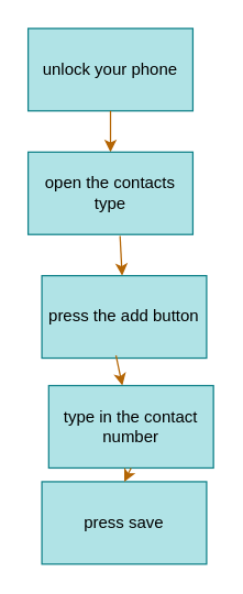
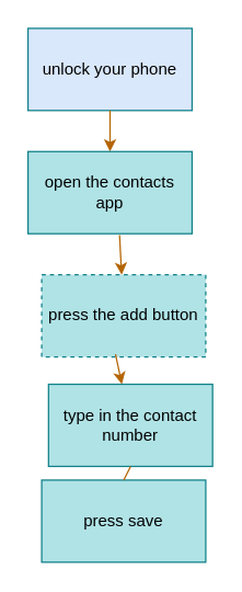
- <mxCell id="2" value="unlock your phone" style="rounded=0;whiteSpace=wrap;html=1;fillColor=#b0e3e6;strokeColor=#0e8088;" vertex="1" parent="1"><mxGeometry width="120" height="60" as="geometry" x="20" y="20" /></mxCell>
+ <mxCell id="2" value="unlock your phone" style="rounded=0;whiteSpace=wrap;html=1;fillColor=#dae8fc;strokeColor=#0e8088;" vertex="1" parent="1"><mxGeometry width="120" height="60" as="geometry" x="20" y="20" /></mxCell>
- <mxCell id="4" value="open the contacts type" style="rounded=0;whiteSpace=wrap;html=1;fillColor=#b0e3e6;strokeColor=#0e8088;" vertex="1" parent="1"><mxGeometry y="110" width="120" height="60" as="geometry" x="20" /></mxCell>
+ <mxCell id="4" value="open the contacts app" style="rounded=0;whiteSpace=wrap;html=1;fillColor=#b0e3e6;strokeColor=#0e8088;" vertex="1" parent="1"><mxGeometry y="110" width="120" height="60" as="geometry" x="20" /></mxCell>
- <mxCell id="6" value="press the add button&lt;br&gt;" style="rounded=0;whiteSpace=wrap;html=1;fillColor=#b0e3e6;strokeColor=#0e8088;" vertex="1" parent="1"><mxGeometry x="30" y="200" width="120" height="60" as="geometry" /></mxCell>
+ <mxCell id="6" value="press the add button&lt;br&gt;" style="rounded=0;whiteSpace=wrap;html=1;fillColor=#b0e3e6;strokeColor=#0e8088;dashed=1;" vertex="1" parent="1"><mxGeometry x="30" y="200" width="120" height="60" as="geometry" /></mxCell>
- <mxCell id="10" value="" style="endArrow=classic;html=1;rounded=0;entryX=0.5;entryY=0;entryDx=0;entryDy=0;exitX=0.5;exitY=1;exitDx=0;exitDy=0;fillColor=#fad7ac;strokeColor=#b46504;" edge="1" parent="1" source="8" target="9"><mxGeometry width="50" height="50" relative="1" as="geometry"><mxPoint x="220" y="550" as="sourcePoint" /><mxPoint x="180" y="540" as="targetPoint" /></mxGeometry></mxCell>
+ <mxCell id="10" value="" style="endArrow=none;html=1;rounded=0;entryX=0.5;entryY=0;entryDx=0;entryDy=0;exitX=0.5;exitY=1;exitDx=0;exitDy=0;fillColor=#fad7ac;strokeColor=#b46504;" edge="1" parent="1" source="8" target="9"><mxGeometry width="50" height="50" relative="1" as="geometry"><mxPoint x="220" y="550" as="sourcePoint" /><mxPoint x="180" y="540" as="targetPoint" /></mxGeometry></mxCell>
